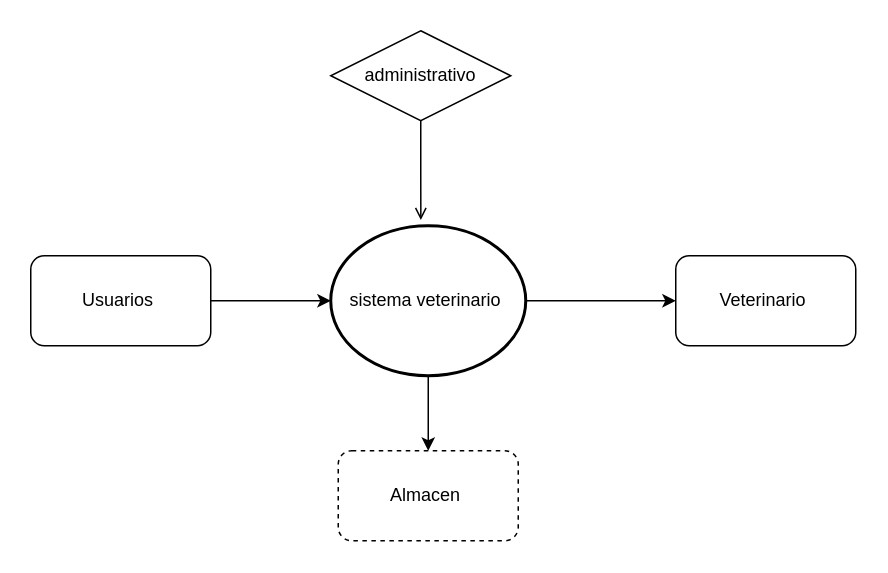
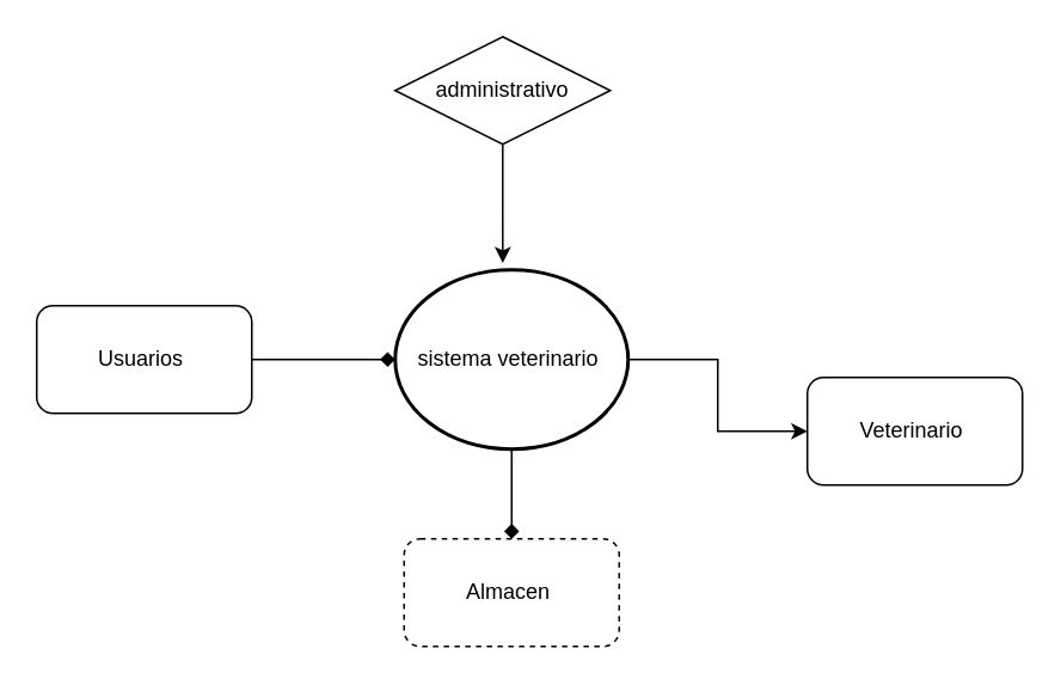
- <mxCell id="10" style="edgeStyle=orthogonalEdgeStyle;rounded=0;orthogonalLoop=1;jettySize=auto;html=1;exitX=0.5;exitY=1;exitDx=0;exitDy=0;entryX=0.462;entryY=-0.038;entryDx=0;entryDy=0;entryPerimeter=0;endArrow=open;" edge="1" parent="1" source="4" target="8"><mxGeometry relative="1" as="geometry" /></mxCell>
+ <mxCell id="10" style="edgeStyle=orthogonalEdgeStyle;rounded=0;orthogonalLoop=1;jettySize=auto;html=1;exitX=0.5;exitY=1;exitDx=0;exitDy=0;entryX=0.462;entryY=-0.038;entryDx=0;entryDy=0;entryPerimeter=0;" edge="1" parent="1" source="4" target="8"><mxGeometry relative="1" as="geometry" /></mxCell>
- <mxCell id="9" style="edgeStyle=orthogonalEdgeStyle;rounded=0;orthogonalLoop=1;jettySize=auto;html=1;exitX=1;exitY=0.5;exitDx=0;exitDy=0;entryX=0;entryY=0.5;entryDx=0;entryDy=0;entryPerimeter=0;" edge="1" parent="1" source="2" target="8"><mxGeometry relative="1" as="geometry" /></mxCell>
+ <mxCell id="9" style="edgeStyle=orthogonalEdgeStyle;rounded=0;orthogonalLoop=1;jettySize=auto;html=1;exitX=1;exitY=0.5;exitDx=0;exitDy=0;entryX=0;entryY=0.5;entryDx=0;entryDy=0;entryPerimeter=0;endArrow=diamond;" edge="1" parent="1" source="2" target="8"><mxGeometry relative="1" as="geometry" /></mxCell>
- <mxCell id="3" value="Veterinario&amp;nbsp;" style="rounded=1;whiteSpace=wrap;html=1;" vertex="1" parent="1"><mxGeometry x="450" y="170" width="120" height="60" as="geometry" /></mxCell>
+ <mxCell id="3" value="Veterinario&amp;nbsp;" style="rounded=1;whiteSpace=wrap;html=1;" vertex="1" parent="1"><mxGeometry x="450" y="210" width="120" height="60" as="geometry" /></mxCell>
- <mxCell id="7" style="edgeStyle=orthogonalEdgeStyle;rounded=0;orthogonalLoop=1;jettySize=auto;html=1;exitX=0.5;exitY=1;exitDx=0;exitDy=0;exitPerimeter=0;entryX=0.5;entryY=0;entryDx=0;entryDy=0;" edge="1" parent="1" source="8" target="5"><mxGeometry relative="1" as="geometry" /></mxCell>
+ <mxCell id="7" style="edgeStyle=orthogonalEdgeStyle;rounded=0;orthogonalLoop=1;jettySize=auto;html=1;exitX=0.5;exitY=1;exitDx=0;exitDy=0;exitPerimeter=0;entryX=0.5;entryY=0;entryDx=0;entryDy=0;endArrow=diamond;" edge="1" parent="1" source="8" target="5"><mxGeometry relative="1" as="geometry" /></mxCell>
